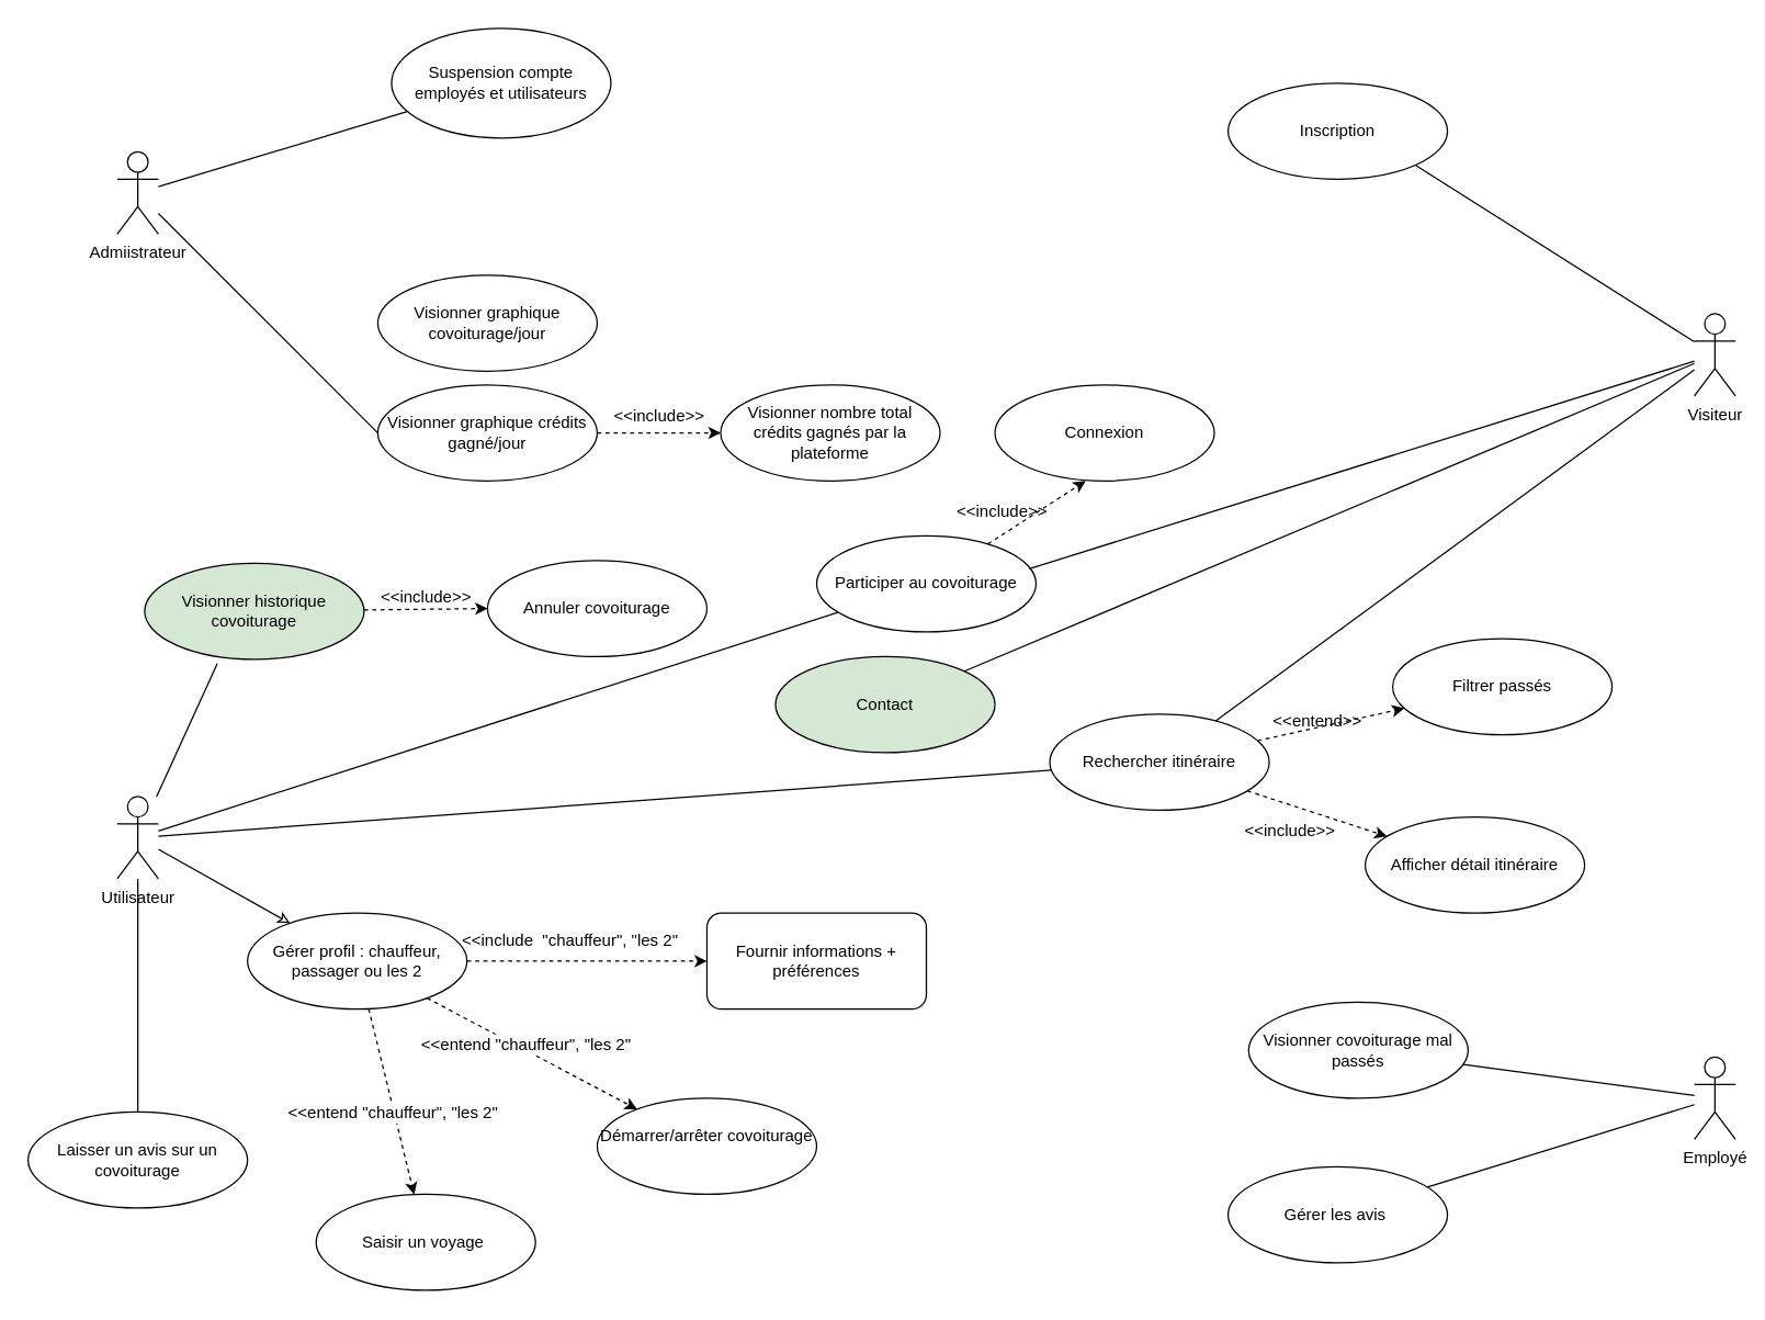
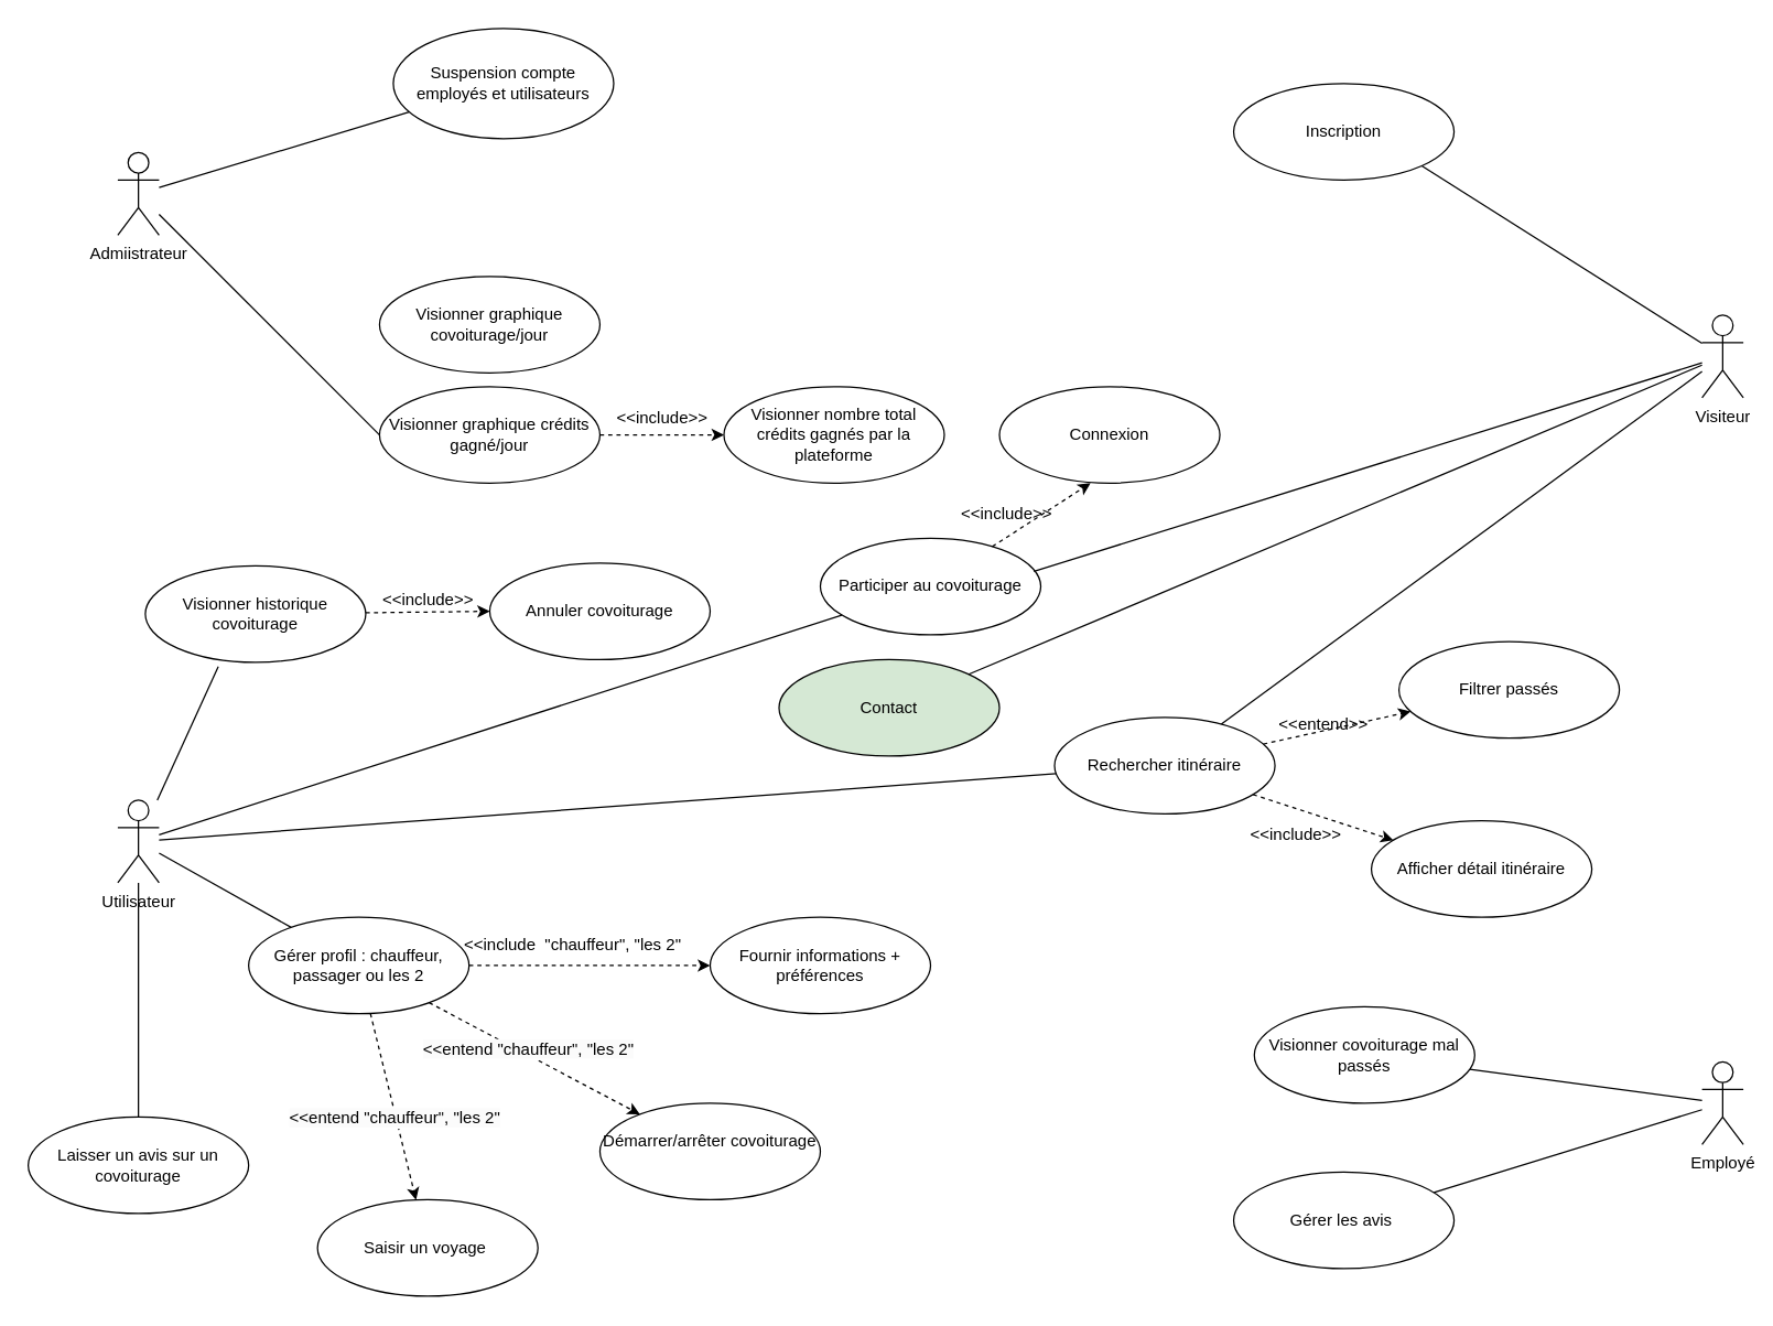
- <mxCell id="24" value="Visionner historique covoiturage" style="ellipse;whiteSpace=wrap;html=1;fillColor=#d5e8d4;" vertex="1" parent="1"><mxGeometry x="105" y="410" width="160" height="70" as="geometry" /></mxCell>
+ <mxCell id="24" value="Visionner historique covoiturage" style="ellipse;whiteSpace=wrap;html=1;" vertex="1" parent="1"><mxGeometry x="105" y="410" width="160" height="70" as="geometry" /></mxCell>
- <mxCell id="12" style="rounded=0;orthogonalLoop=1;jettySize=auto;html=1;endArrow=classic;endFill=0;" edge="1" parent="1" source="16" target="33"><mxGeometry relative="1" as="geometry" /></mxCell>
+ <mxCell id="12" style="rounded=0;orthogonalLoop=1;jettySize=auto;html=1;endArrow=none;endFill=0;" edge="1" parent="1" source="16" target="33"><mxGeometry relative="1" as="geometry" /></mxCell>
- <mxCell id="34" value="Fournir informations + préférences" style="whiteSpace=wrap;html=1;rounded=1;" vertex="1" parent="1"><mxGeometry x="515" y="665" width="160" height="70" as="geometry" /></mxCell>
+ <mxCell id="34" value="Fournir informations + préférences" style="ellipse;whiteSpace=wrap;html=1;" vertex="1" parent="1"><mxGeometry x="515" y="665" width="160" height="70" as="geometry" /></mxCell>
